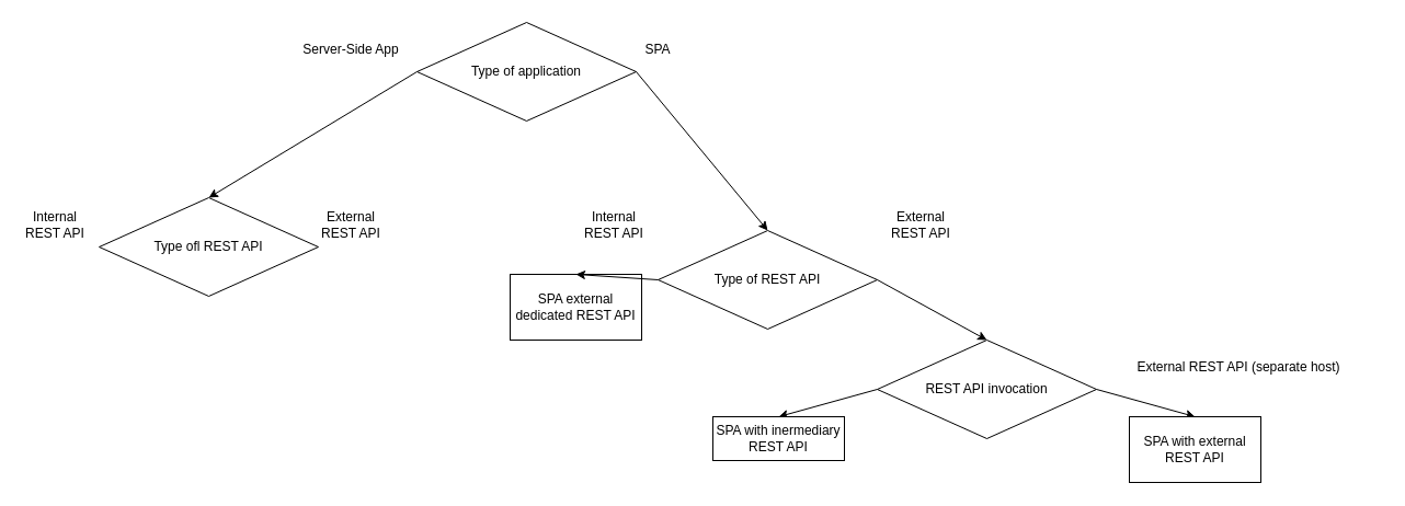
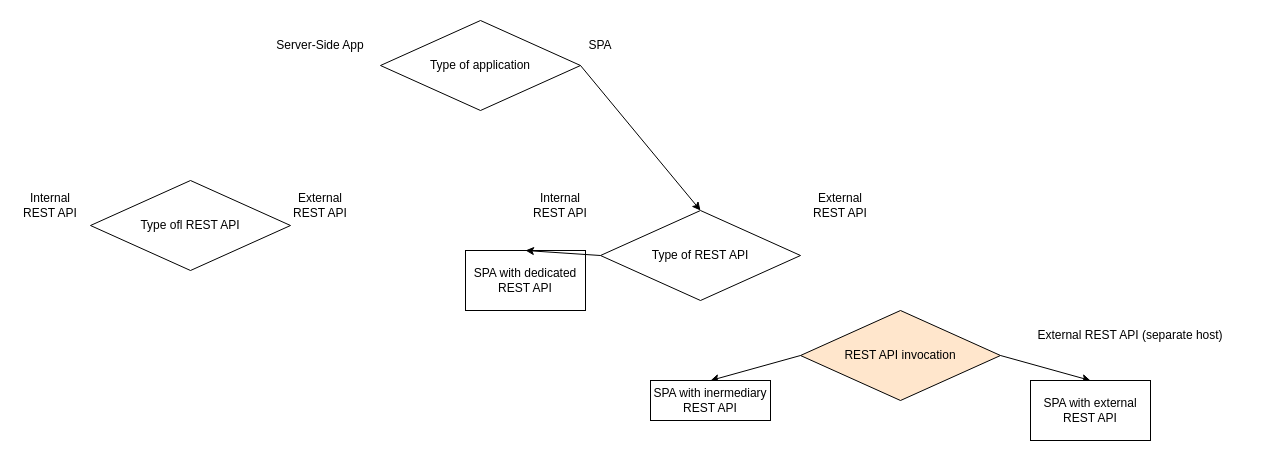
- <mxCell id="11" value="" style="endArrow=classic;html=1;rounded=0;entryX=0.5;entryY=0;entryDx=0;entryDy=0;exitX=0;exitY=0.5;exitDx=0;exitDy=0;" edge="1" parent="1" source="2" target="5"><mxGeometry width="50" height="50" relative="1" as="geometry"><mxPoint x="440" y="360" as="sourcePoint" /><mxPoint x="490" y="310" as="targetPoint" /></mxGeometry></mxCell>
- <mxCell id="18" value="SPA external dedicated REST API" style="rounded=0;whiteSpace=wrap;html=1;" vertex="1" parent="1"><mxGeometry x="465" y="250" width="120" height="60" as="geometry" /></mxCell>
+ <mxCell id="18" value="SPA with dedicated REST API" style="rounded=0;whiteSpace=wrap;html=1;" vertex="1" parent="1"><mxGeometry x="465" y="250" width="120" height="60" as="geometry" /></mxCell>
- <mxCell id="14" value="" style="endArrow=classic;html=1;rounded=0;entryX=0.5;entryY=0;entryDx=0;entryDy=0;exitX=1;exitY=0.5;exitDx=0;exitDy=0;" edge="1" parent="1" source="8" target="13"><mxGeometry width="50" height="50" relative="1" as="geometry"><mxPoint x="440" y="360" as="sourcePoint" /><mxPoint x="490" y="310" as="targetPoint" /></mxGeometry></mxCell>
- <mxCell id="13" value="REST API invocation" style="rhombus;whiteSpace=wrap;html=1;" vertex="1" parent="1"><mxGeometry x="800" y="310" width="200" height="90" as="geometry" /></mxCell>
+ <mxCell id="13" value="REST API invocation" style="rhombus;whiteSpace=wrap;html=1;fillColor=#ffe6cc;" vertex="1" parent="1"><mxGeometry x="800" y="310" width="200" height="90" as="geometry" /></mxCell>
